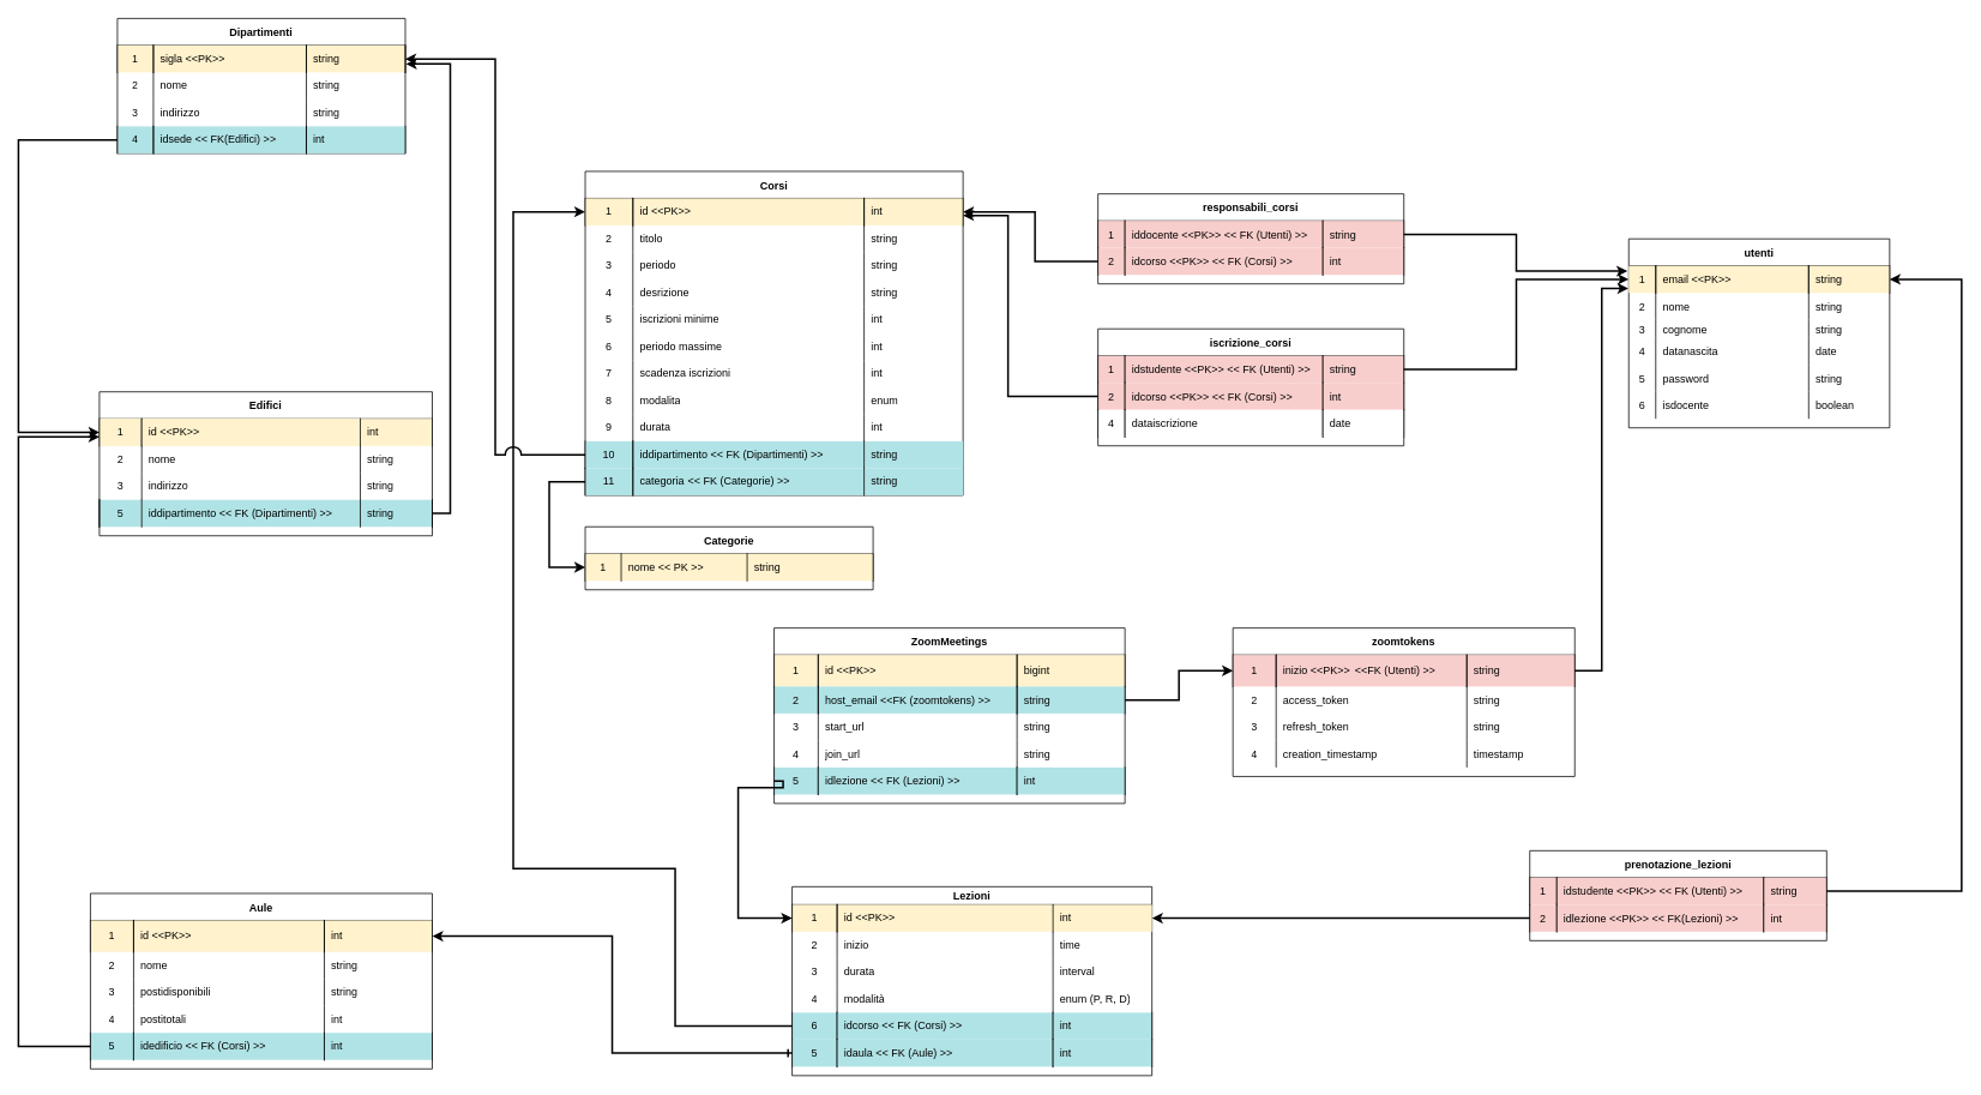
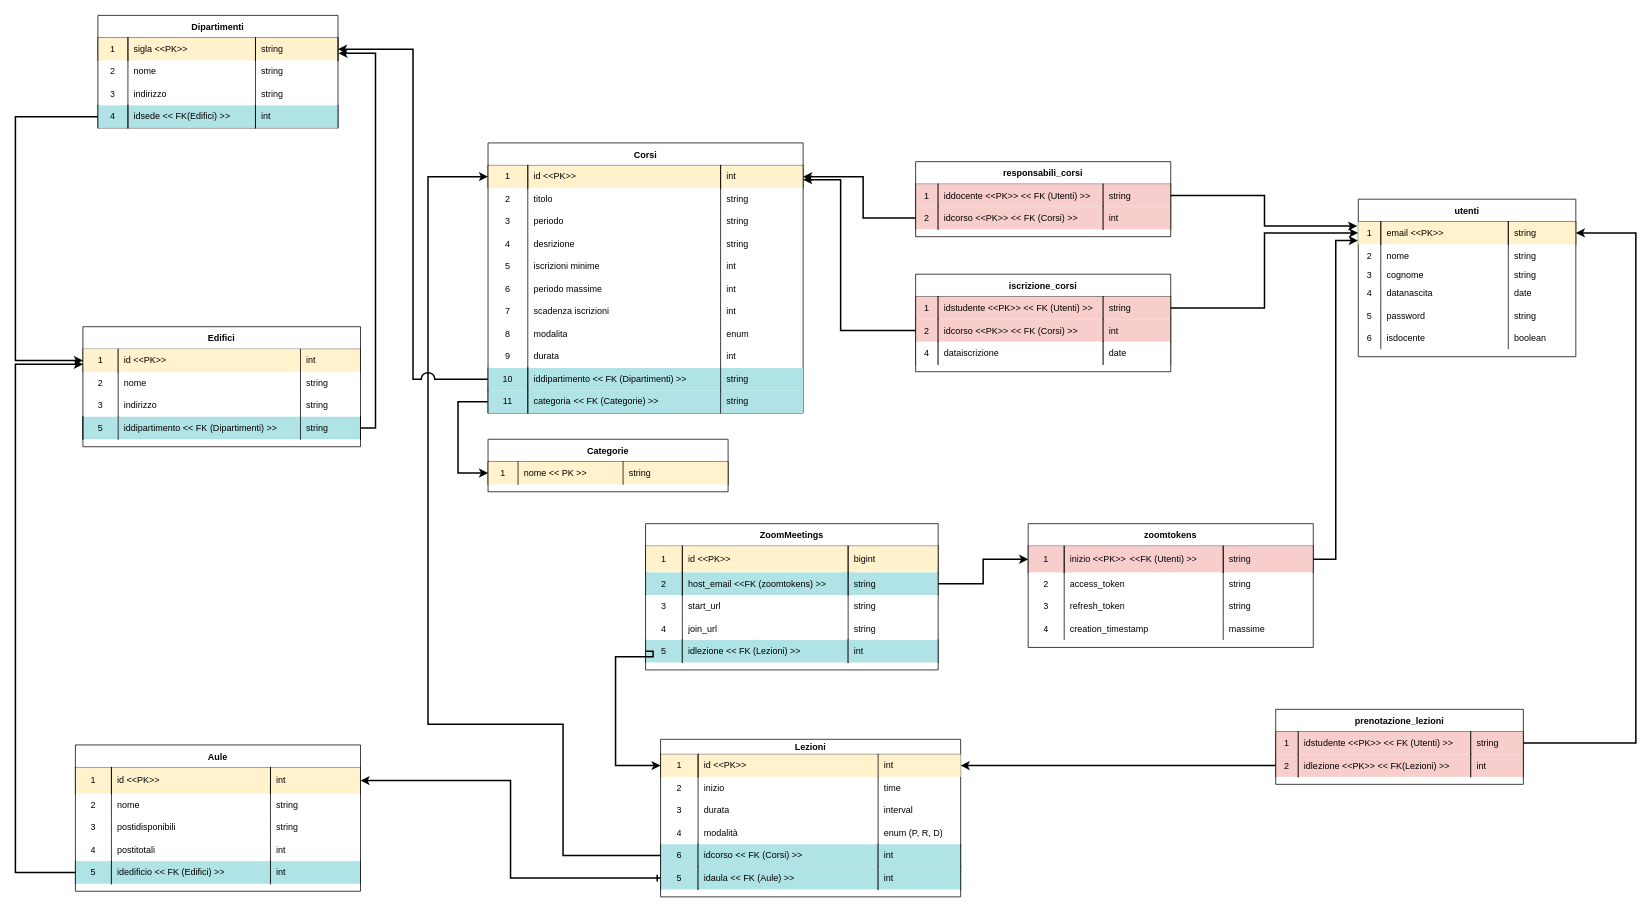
- <mxCell id="225" value="timestamp" style="shape=partialRectangle;html=1;whiteSpace=wrap;connectable=0;fillColor=none;top=0;left=0;bottom=0;right=0;align=left;spacingLeft=6;overflow=hidden;" parent="222" vertex="1"><mxGeometry x="260" width="120" height="30" as="geometry"><mxRectangle width="120" height="30" as="alternateBounds" /></mxGeometry></mxCell>
+ <mxCell id="225" value="massime" style="shape=partialRectangle;html=1;whiteSpace=wrap;connectable=0;fillColor=none;top=0;left=0;bottom=0;right=0;align=left;spacingLeft=6;overflow=hidden;" parent="222" vertex="1"><mxGeometry x="260" width="120" height="30" as="geometry"><mxRectangle width="120" height="30" as="alternateBounds" /></mxGeometry></mxCell>
- <mxCell id="91" value="idedificio &amp;lt;&amp;lt; FK (Corsi) &amp;gt;&amp;gt;" style="shape=partialRectangle;html=1;whiteSpace=wrap;connectable=0;fillColor=#b0e3e6;top=0;left=1;bottom=0;right=1;align=left;spacingLeft=6;overflow=hidden;strokeColor=#000000;" parent="89" vertex="1"><mxGeometry x="48" width="212" height="30" as="geometry"><mxRectangle width="212" height="30" as="alternateBounds" /></mxGeometry></mxCell>
+ <mxCell id="91" value="idedificio &amp;lt;&amp;lt; FK (Edifici) &amp;gt;&amp;gt;" style="shape=partialRectangle;html=1;whiteSpace=wrap;connectable=0;fillColor=#b0e3e6;top=0;left=1;bottom=0;right=1;align=left;spacingLeft=6;overflow=hidden;strokeColor=#000000;" parent="89" vertex="1"><mxGeometry x="48" width="212" height="30" as="geometry"><mxRectangle width="212" height="30" as="alternateBounds" /></mxGeometry></mxCell>
